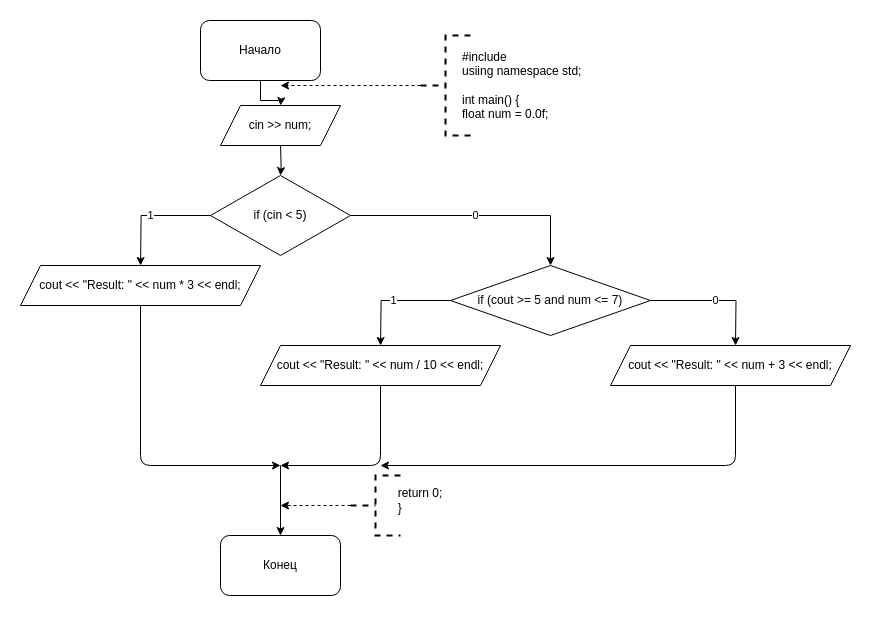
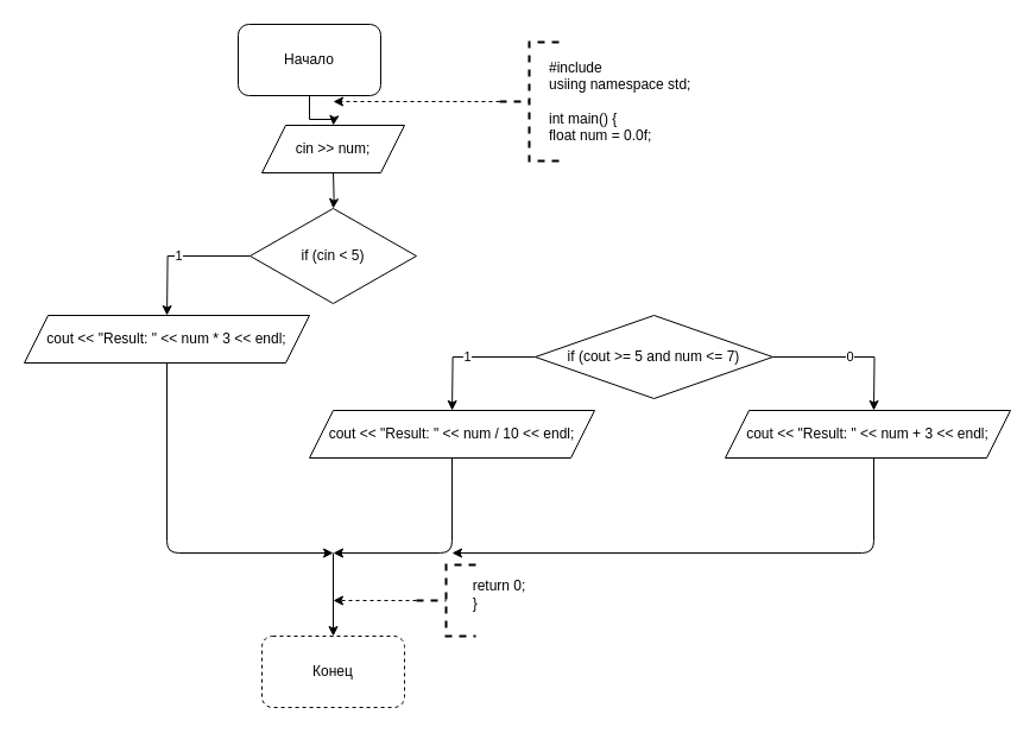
- <mxCell id="6" value="0" style="edgeStyle=orthogonalEdgeStyle;rounded=0;orthogonalLoop=1;jettySize=auto;html=1;entryX=0.5;entryY=0;entryDx=0;entryDy=0;" edge="1" parent="1" source="7" target="10"><mxGeometry relative="1" as="geometry"><mxPoint x="420" y="265" as="targetPoint" /><Array as="points"><mxPoint x="550" y="215" /></Array></mxGeometry></mxCell>
- <mxCell id="15" value="Конец" style="rounded=1;whiteSpace=wrap;html=1;" vertex="1" parent="1"><mxGeometry x="220" y="535" width="120" height="60" as="geometry" /></mxCell>
+ <mxCell id="15" value="Конец" style="rounded=1;whiteSpace=wrap;html=1;dashed=1;" vertex="1" parent="1"><mxGeometry x="220" y="535" width="120" height="60" as="geometry" /></mxCell>
